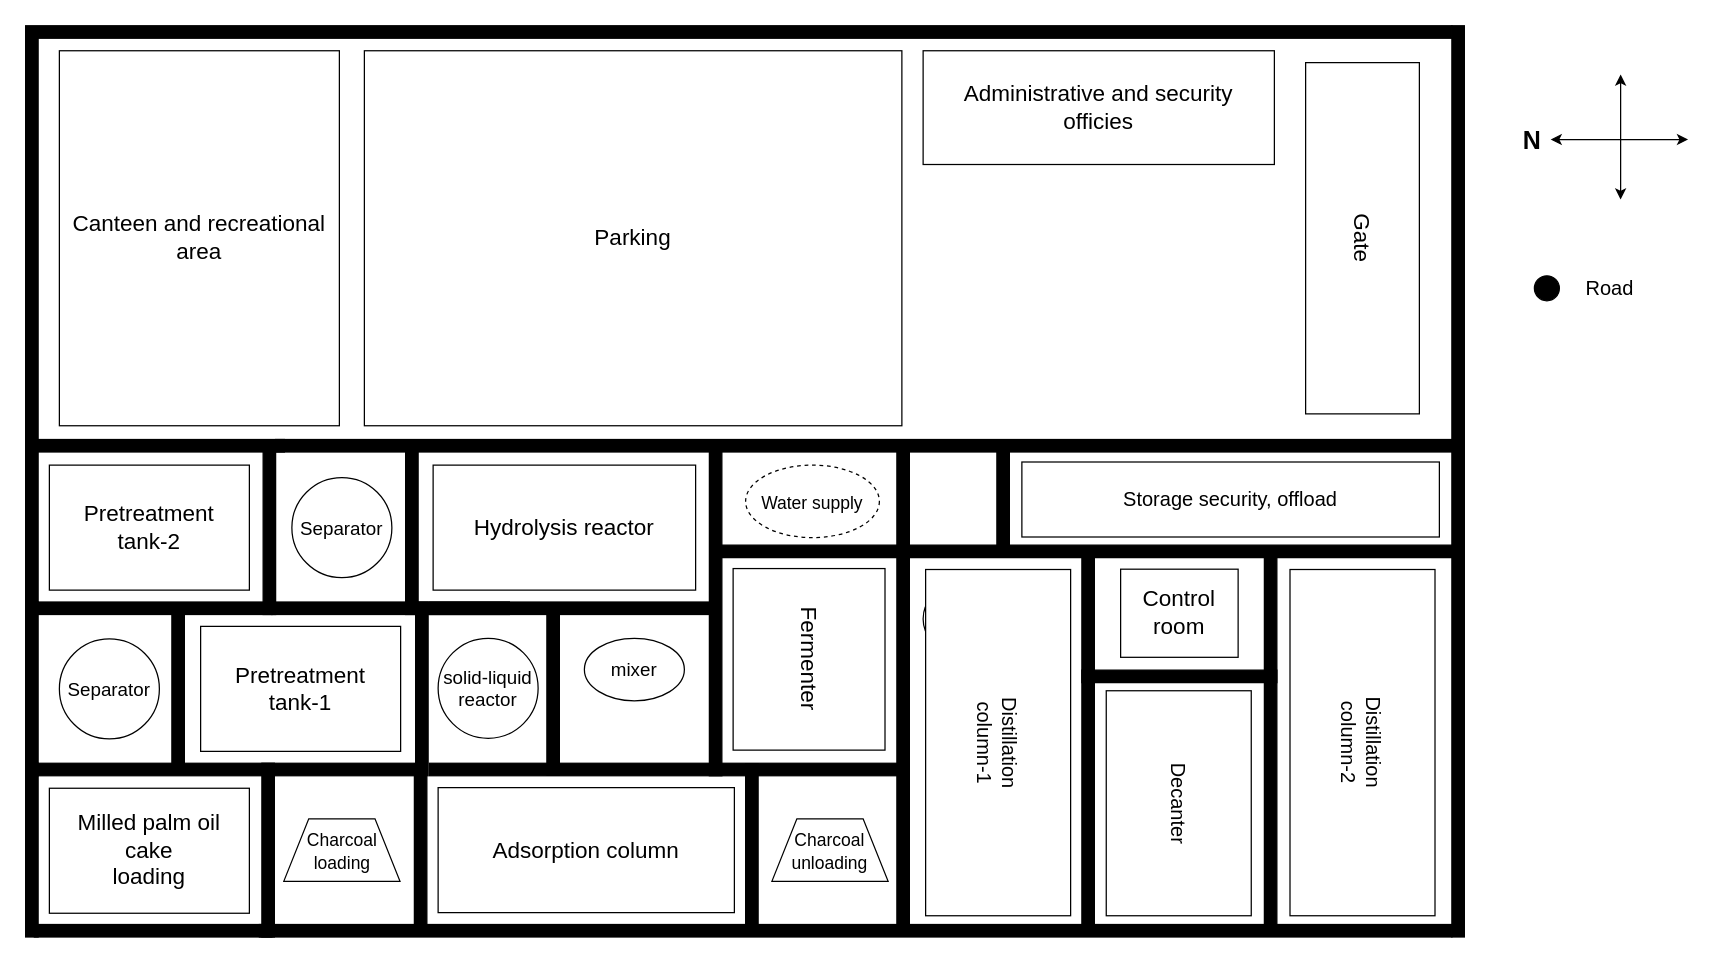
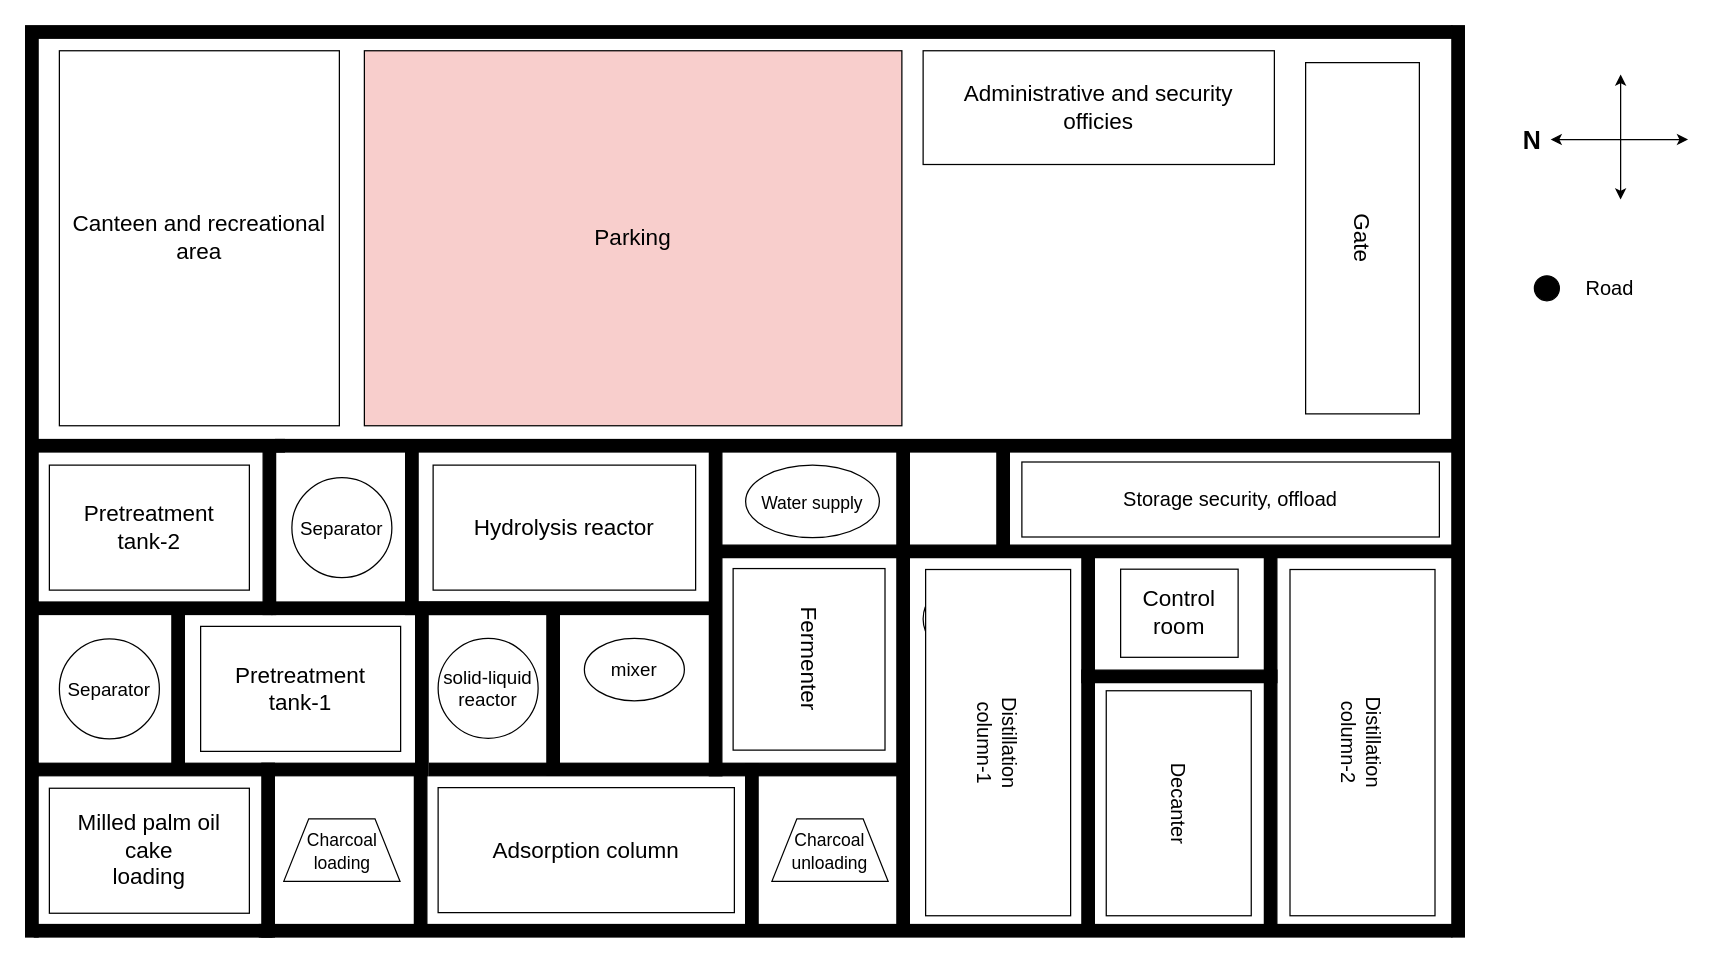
- <mxCell id="49" value="&lt;span style=&quot;font-size: 18px&quot;&gt;Parking&lt;/span&gt;" style="rounded=0;whiteSpace=wrap;html=1;rotation=0;" vertex="1" parent="1"><mxGeometry x="291" y="40" width="430" height="300" as="geometry" /></mxCell>
+ <mxCell id="49" value="&lt;span style=&quot;font-size: 18px&quot;&gt;Parking&lt;/span&gt;" style="rounded=0;whiteSpace=wrap;html=1;rotation=0;fillColor=#f8cecc;" vertex="1" parent="1"><mxGeometry x="291" y="40" width="430" height="300" as="geometry" /></mxCell>
- <mxCell id="36" value="&lt;font style=&quot;font-size: 14px&quot;&gt;Water supply&lt;/font&gt;" style="ellipse;whiteSpace=wrap;html=1;fontSize=18;dashed=1;" vertex="1" parent="1"><mxGeometry x="596" y="371.5" width="107" height="58" as="geometry" /></mxCell>
+ <mxCell id="36" value="&lt;font style=&quot;font-size: 14px&quot;&gt;Water supply&lt;/font&gt;" style="ellipse;whiteSpace=wrap;html=1;fontSize=18;" vertex="1" parent="1"><mxGeometry x="596" y="371.5" width="107" height="58" as="geometry" /></mxCell>
